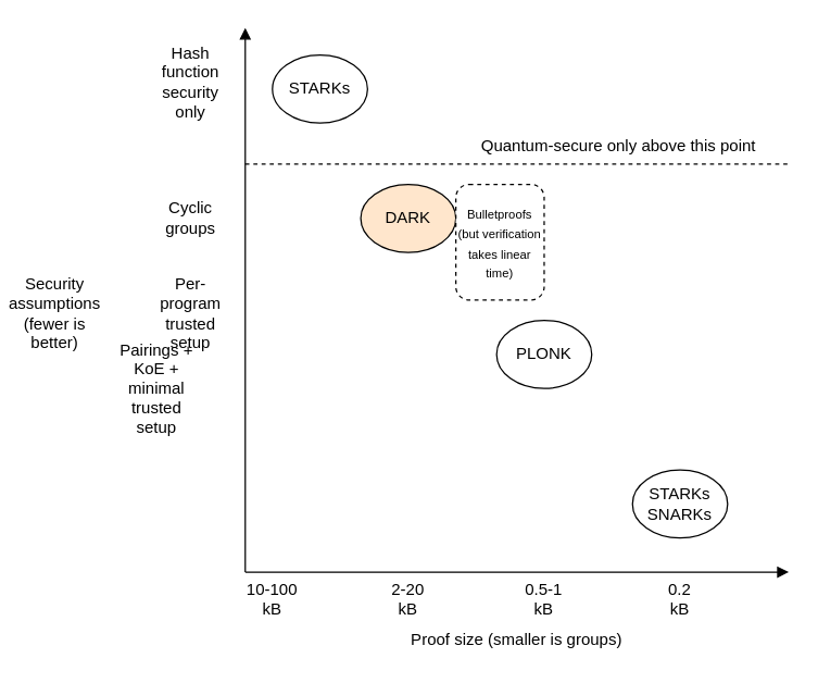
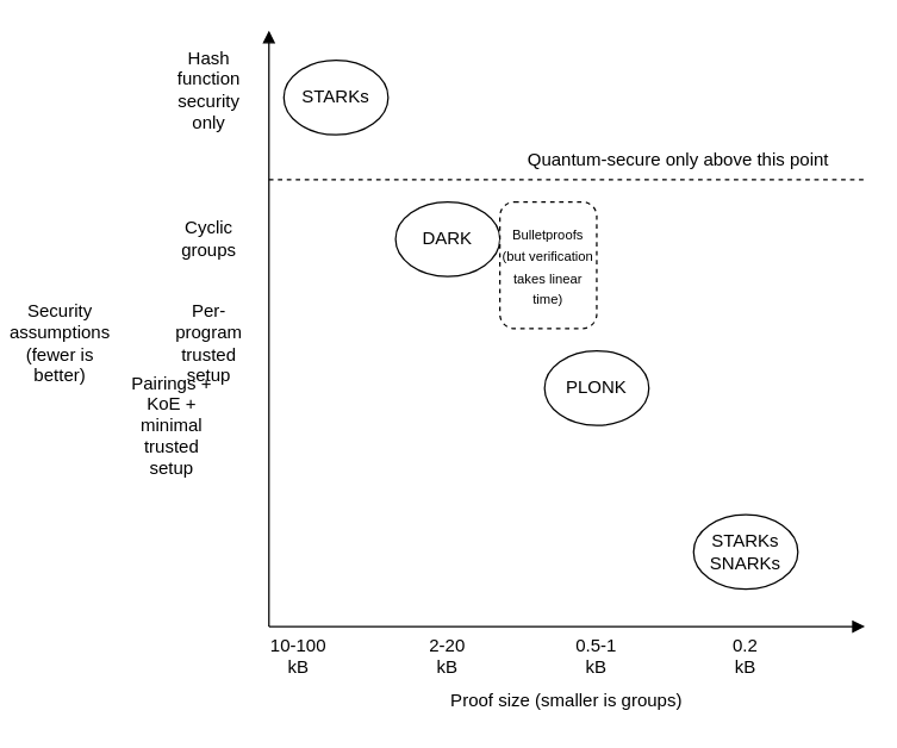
- <mxCell id="14" value="STARKs" style="ellipse;whiteSpace=wrap;html=1;" vertex="1" parent="1"><mxGeometry x="200" y="40" width="70" height="50" as="geometry" /></mxCell>
+ <mxCell id="14" value="STARKs" style="ellipse;whiteSpace=wrap;html=1;" vertex="1" parent="1"><mxGeometry x="190" y="40" width="70" height="50" as="geometry" /></mxCell>
- <mxCell id="15" value="DARK" style="ellipse;whiteSpace=wrap;html=1;fillColor=#ffe6cc;" vertex="1" parent="1"><mxGeometry x="265" y="135" width="70" height="50" as="geometry" /></mxCell>
+ <mxCell id="15" value="DARK" style="ellipse;whiteSpace=wrap;html=1;" vertex="1" parent="1"><mxGeometry x="265" y="135" width="70" height="50" as="geometry" /></mxCell>
